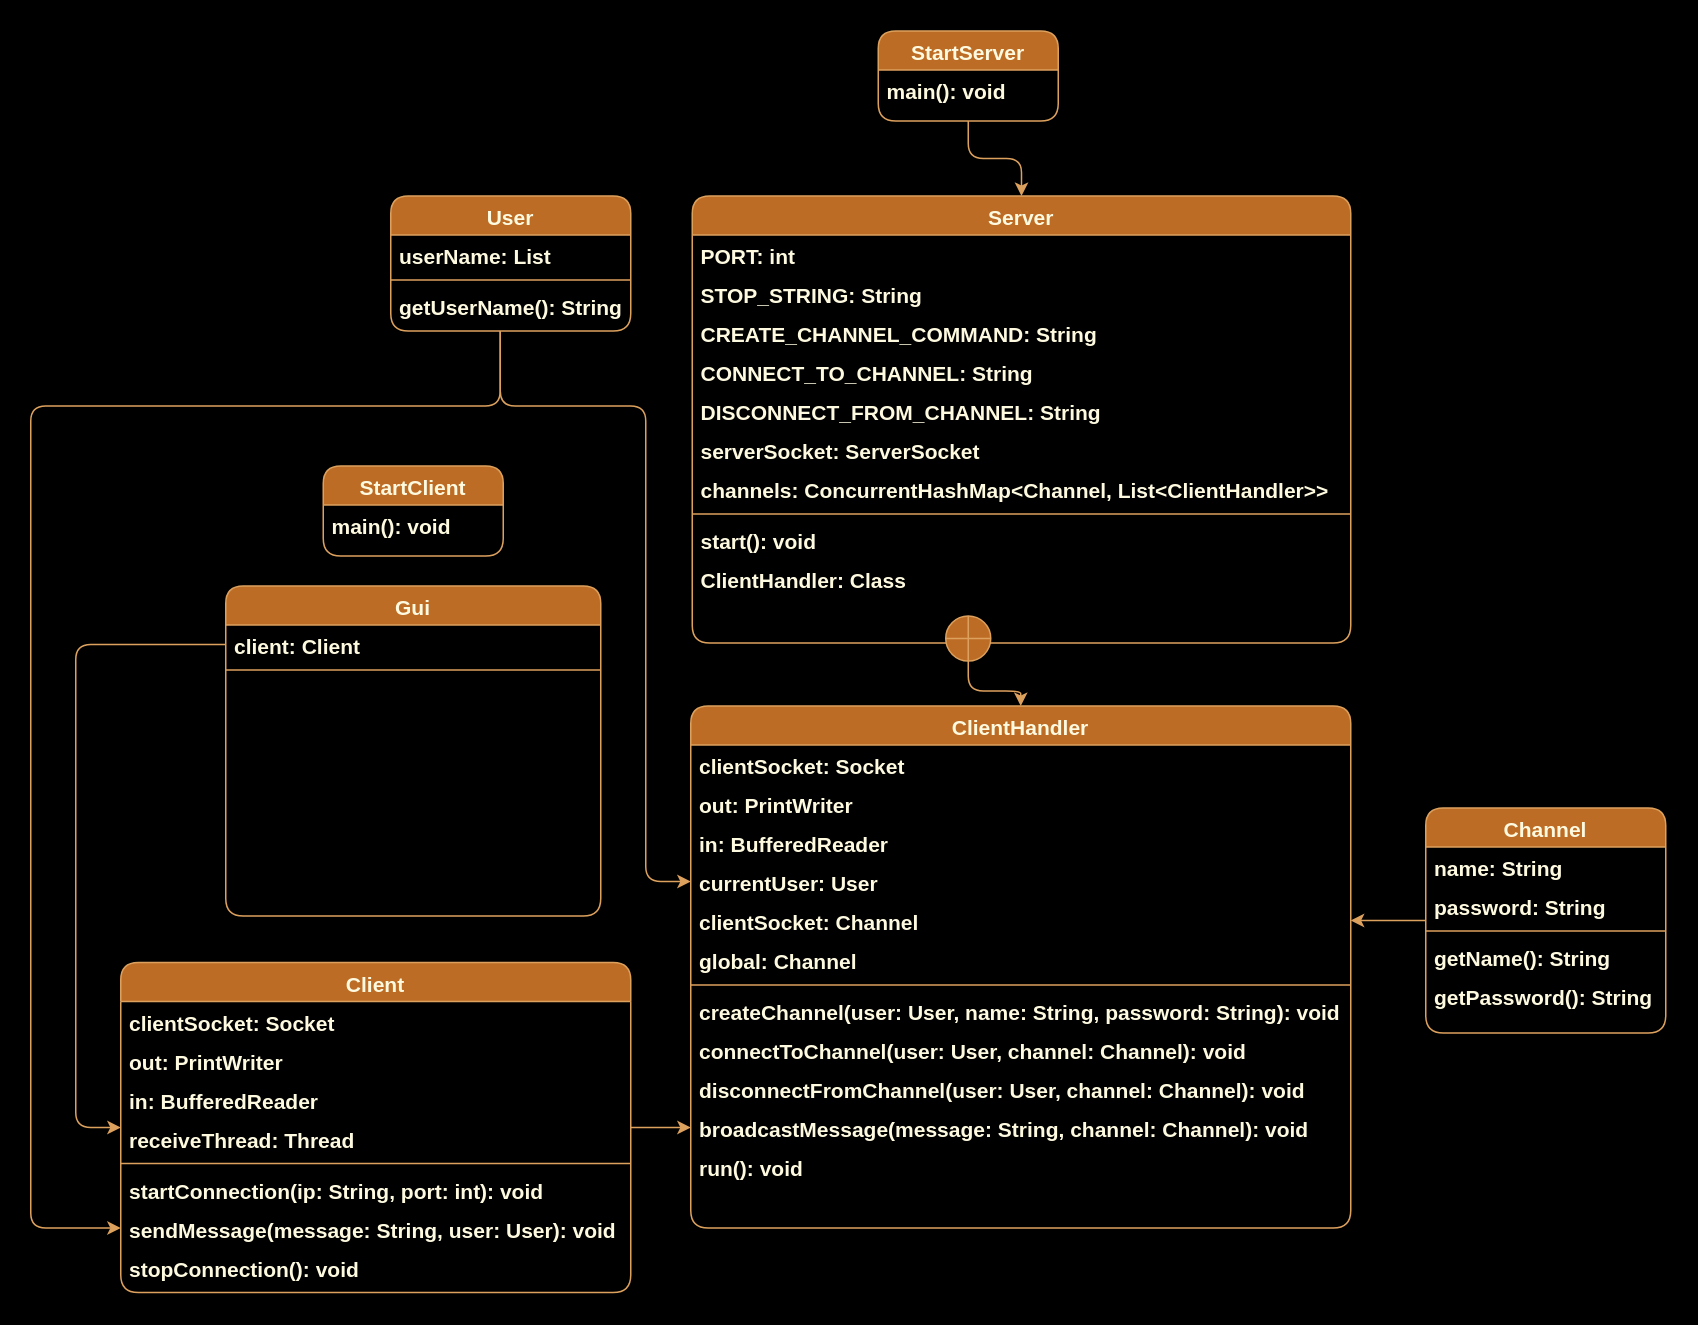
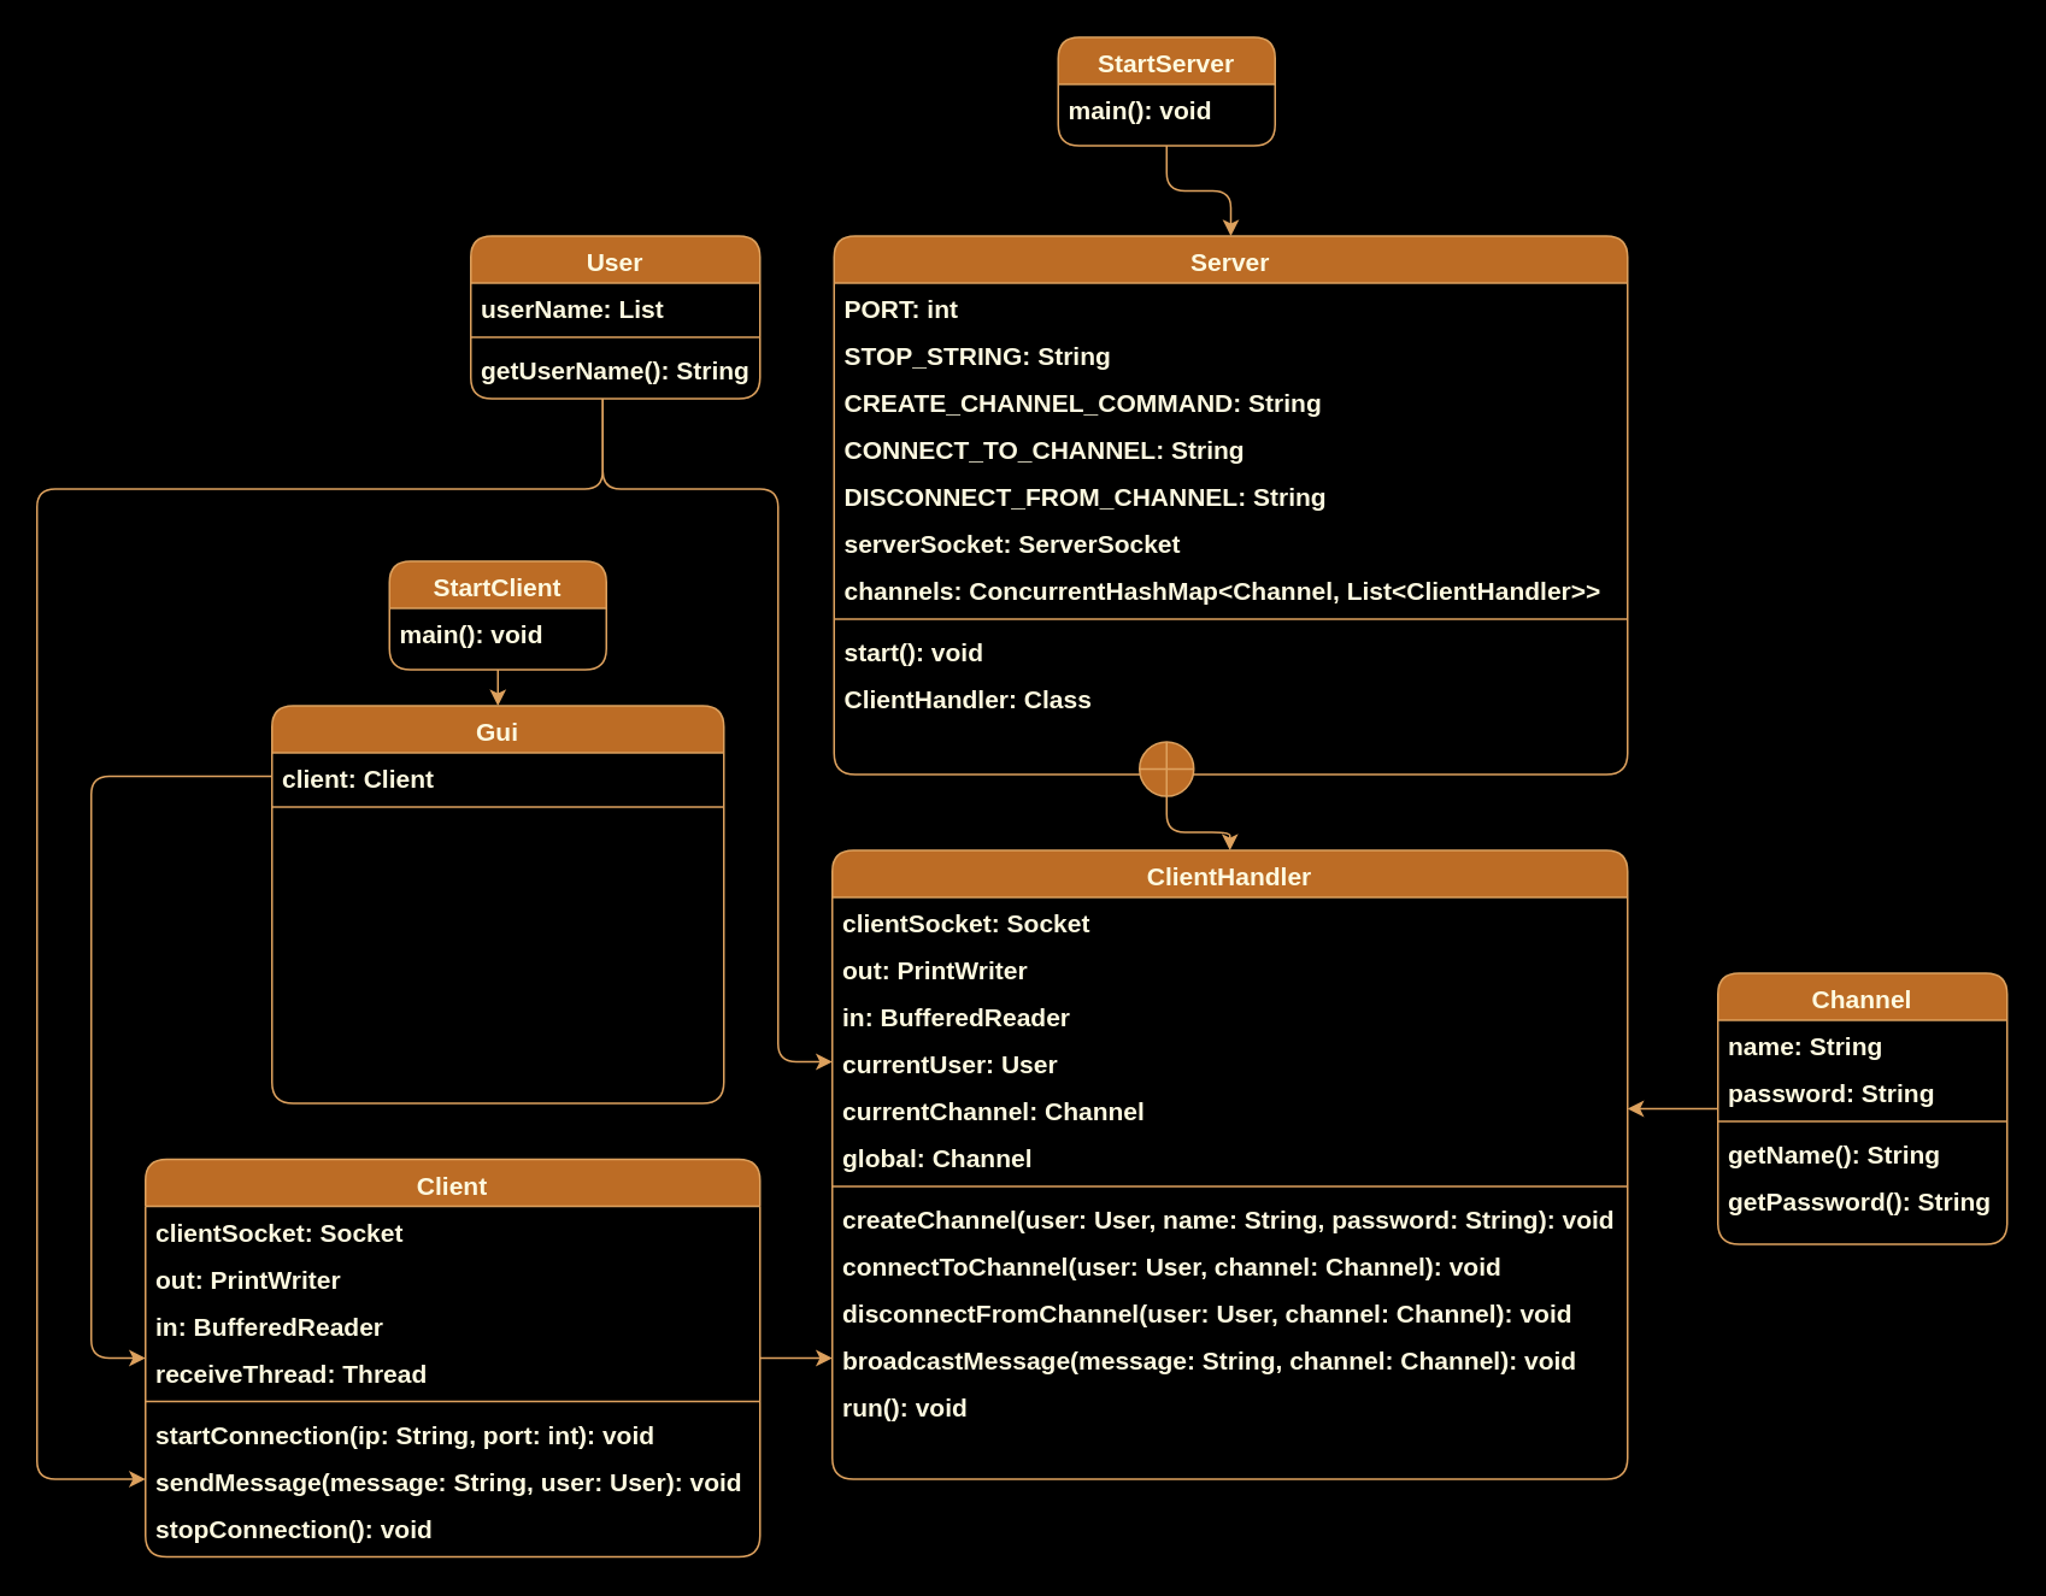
+ <mxCell id="54" style="edgeStyle=orthogonalEdgeStyle;rounded=1;orthogonalLoop=1;jettySize=auto;html=1;fontStyle=1;align=left;fontSize=14;fontColor=default;labelBackgroundColor=none;strokeColor=#DDA15E;" edge="1" parent="1" source="55" target="57"><mxGeometry relative="1" as="geometry" /></mxCell>
- <mxCell id="44" value="clientSocket: Channel" style="text;align=left;verticalAlign=top;spacingLeft=4;spacingRight=4;overflow=hidden;rotatable=0;points=[[0,0.5],[1,0.5]];portConstraint=eastwest;fontStyle=1;fontSize=14;fontColor=#FEFAE0;labelBackgroundColor=none;rounded=1;" vertex="1" parent="39"><mxGeometry y="130" width="440" height="26" as="geometry" /></mxCell>
+ <mxCell id="44" value="currentChannel: Channel" style="text;align=left;verticalAlign=top;spacingLeft=4;spacingRight=4;overflow=hidden;rotatable=0;points=[[0,0.5],[1,0.5]];portConstraint=eastwest;fontStyle=1;fontSize=14;fontColor=#FEFAE0;labelBackgroundColor=none;rounded=1;" vertex="1" parent="39"><mxGeometry y="130" width="440" height="26" as="geometry" /></mxCell>
